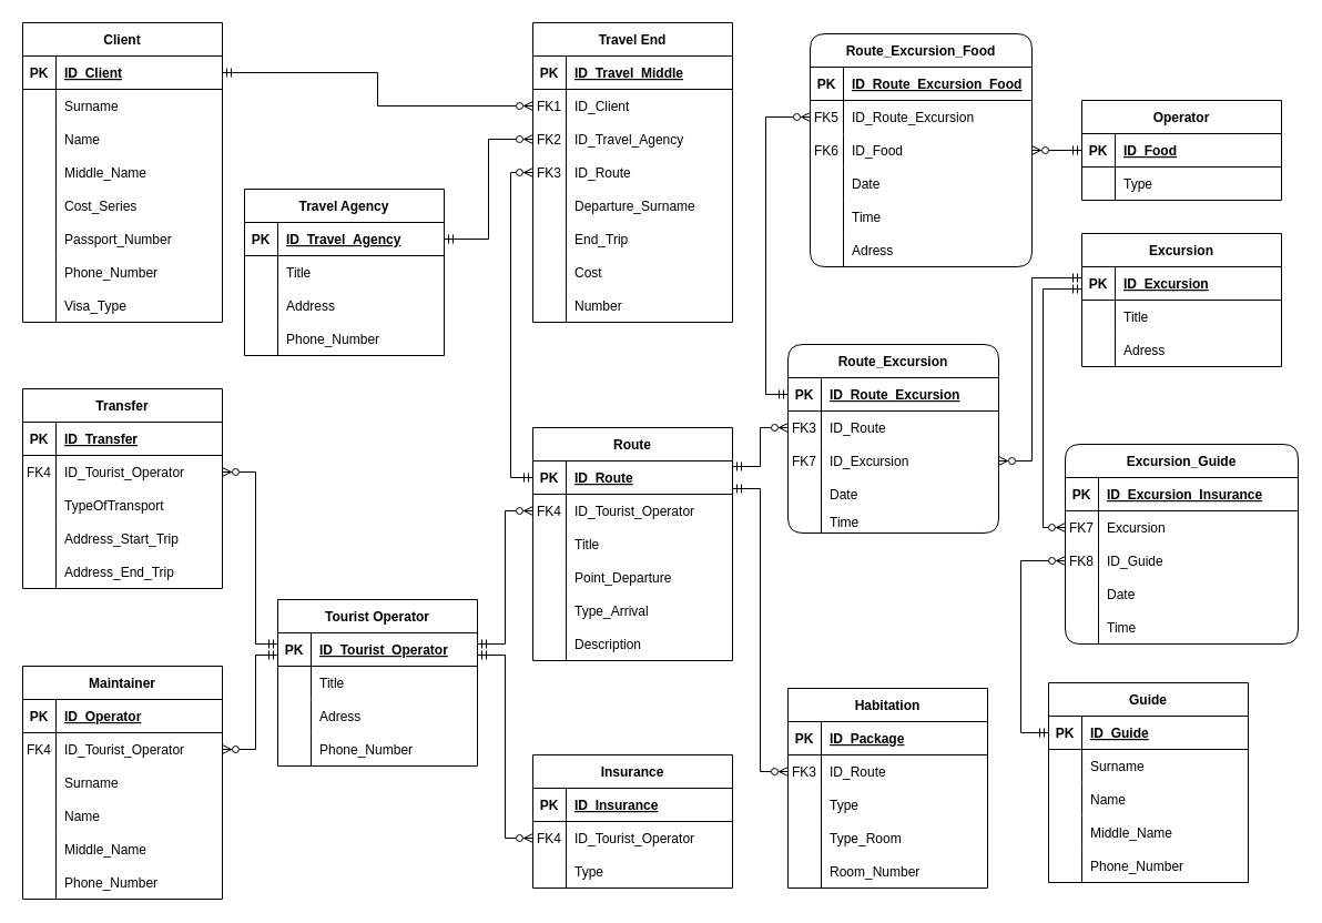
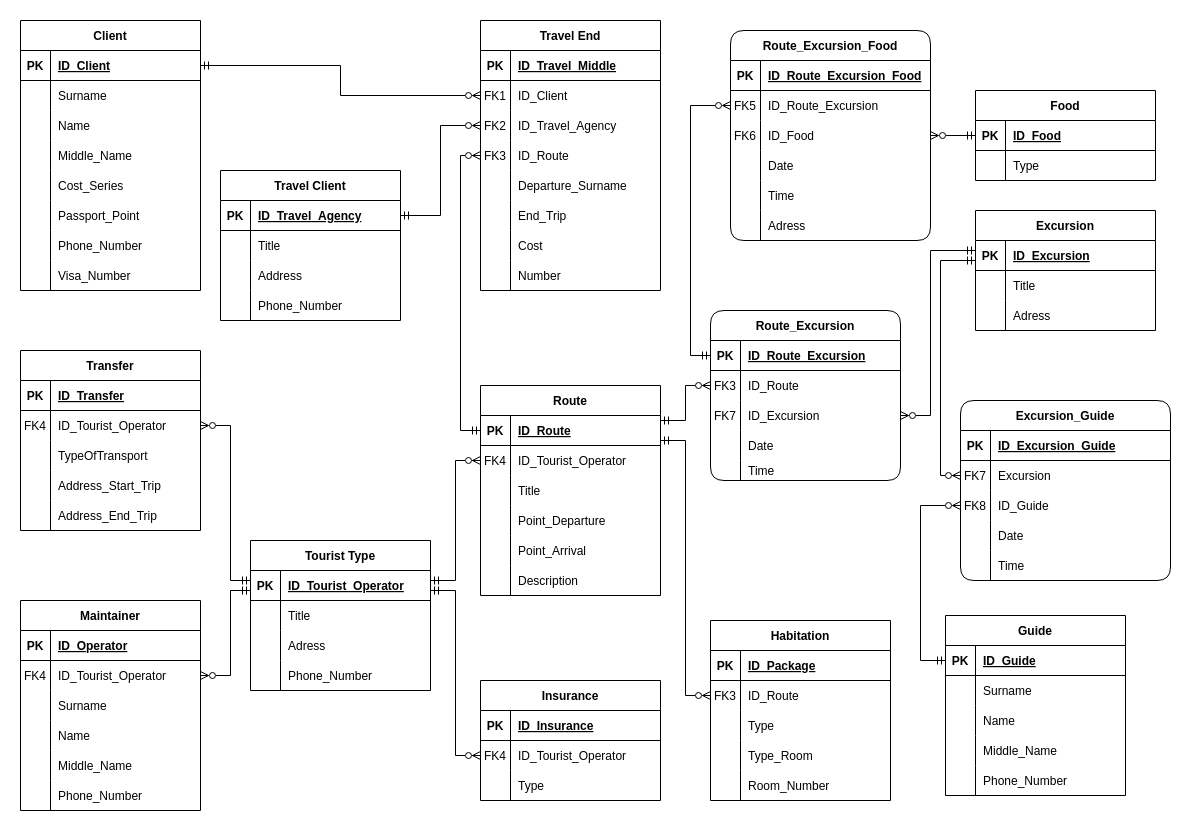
- <mxCell id="123" value="Operator" style="shape=table;startSize=30;container=1;collapsible=1;childLayout=tableLayout;fixedRows=1;rowLines=0;fontStyle=1;align=center;resizeLast=1;" parent="1" vertex="1"><mxGeometry x="975" y="90" width="180" height="90" as="geometry" /></mxCell>
+ <mxCell id="123" value="Food" style="shape=table;startSize=30;container=1;collapsible=1;childLayout=tableLayout;fixedRows=1;rowLines=0;fontStyle=1;align=center;resizeLast=1;" parent="1" vertex="1"><mxGeometry x="975" y="90" width="180" height="90" as="geometry" /></mxCell>
- <mxCell id="84" value="Travel Agency" style="shape=table;startSize=30;container=1;collapsible=1;childLayout=tableLayout;fixedRows=1;rowLines=0;fontStyle=1;align=center;resizeLast=1;" parent="1" vertex="1"><mxGeometry x="220" y="170" width="180" height="150" as="geometry" /></mxCell>
+ <mxCell id="84" value="Travel Client" style="shape=table;startSize=30;container=1;collapsible=1;childLayout=tableLayout;fixedRows=1;rowLines=0;fontStyle=1;align=center;resizeLast=1;" parent="1" vertex="1"><mxGeometry x="220" y="170" width="180" height="150" as="geometry" /></mxCell>
- <mxCell id="58" value="Passport_Number" style="shape=partialRectangle;connectable=0;fillColor=none;top=0;left=0;bottom=0;right=0;align=left;spacingLeft=6;overflow=hidden;" parent="56" vertex="1"><mxGeometry x="30" width="150" height="30" as="geometry"><mxRectangle width="150" height="30" as="alternateBounds" /></mxGeometry></mxCell>
+ <mxCell id="58" value="Passport_Point" style="shape=partialRectangle;connectable=0;fillColor=none;top=0;left=0;bottom=0;right=0;align=left;spacingLeft=6;overflow=hidden;" parent="56" vertex="1"><mxGeometry x="30" width="150" height="30" as="geometry"><mxRectangle width="150" height="30" as="alternateBounds" /></mxGeometry></mxCell>
- <mxCell id="64" value="Visa_Type" style="shape=partialRectangle;connectable=0;fillColor=none;top=0;left=0;bottom=0;right=0;align=left;spacingLeft=6;overflow=hidden;" parent="62" vertex="1"><mxGeometry x="30" width="150" height="30" as="geometry"><mxRectangle width="150" height="30" as="alternateBounds" /></mxGeometry></mxCell>
+ <mxCell id="64" value="Visa_Number" style="shape=partialRectangle;connectable=0;fillColor=none;top=0;left=0;bottom=0;right=0;align=left;spacingLeft=6;overflow=hidden;" parent="62" vertex="1"><mxGeometry x="30" width="150" height="30" as="geometry"><mxRectangle width="150" height="30" as="alternateBounds" /></mxGeometry></mxCell>
- <mxCell id="239" value="ID_Excursion_Insurance" style="shape=partialRectangle;connectable=0;fillColor=none;top=0;left=0;bottom=0;right=0;align=left;spacingLeft=6;fontStyle=5;overflow=hidden;" parent="237" vertex="1"><mxGeometry x="30" width="180" height="30" as="geometry"><mxRectangle width="180" height="30" as="alternateBounds" /></mxGeometry></mxCell>
+ <mxCell id="239" value="ID_Excursion_Guide" style="shape=partialRectangle;connectable=0;fillColor=none;top=0;left=0;bottom=0;right=0;align=left;spacingLeft=6;fontStyle=5;overflow=hidden;" parent="237" vertex="1"><mxGeometry x="30" width="180" height="30" as="geometry"><mxRectangle width="180" height="30" as="alternateBounds" /></mxGeometry></mxCell>
- <mxCell id="80" value="Type_Arrival" style="shape=partialRectangle;connectable=0;fillColor=none;top=0;left=0;bottom=0;right=0;align=left;spacingLeft=6;overflow=hidden;" parent="78" vertex="1"><mxGeometry x="30" width="150" height="30" as="geometry"><mxRectangle width="150" height="30" as="alternateBounds" /></mxGeometry></mxCell>
+ <mxCell id="80" value="Point_Arrival" style="shape=partialRectangle;connectable=0;fillColor=none;top=0;left=0;bottom=0;right=0;align=left;spacingLeft=6;overflow=hidden;" parent="78" vertex="1"><mxGeometry x="30" width="150" height="30" as="geometry"><mxRectangle width="150" height="30" as="alternateBounds" /></mxGeometry></mxCell>
- <mxCell id="2" value="Tourist Operator" style="shape=table;startSize=30;container=1;collapsible=1;childLayout=tableLayout;fixedRows=1;rowLines=0;fontStyle=1;align=center;resizeLast=1;" parent="1" vertex="1"><mxGeometry x="250" y="540" width="180" height="150" as="geometry" /></mxCell>
+ <mxCell id="2" value="Tourist Type" style="shape=table;startSize=30;container=1;collapsible=1;childLayout=tableLayout;fixedRows=1;rowLines=0;fontStyle=1;align=center;resizeLast=1;" parent="1" vertex="1"><mxGeometry x="250" y="540" width="180" height="150" as="geometry" /></mxCell>
